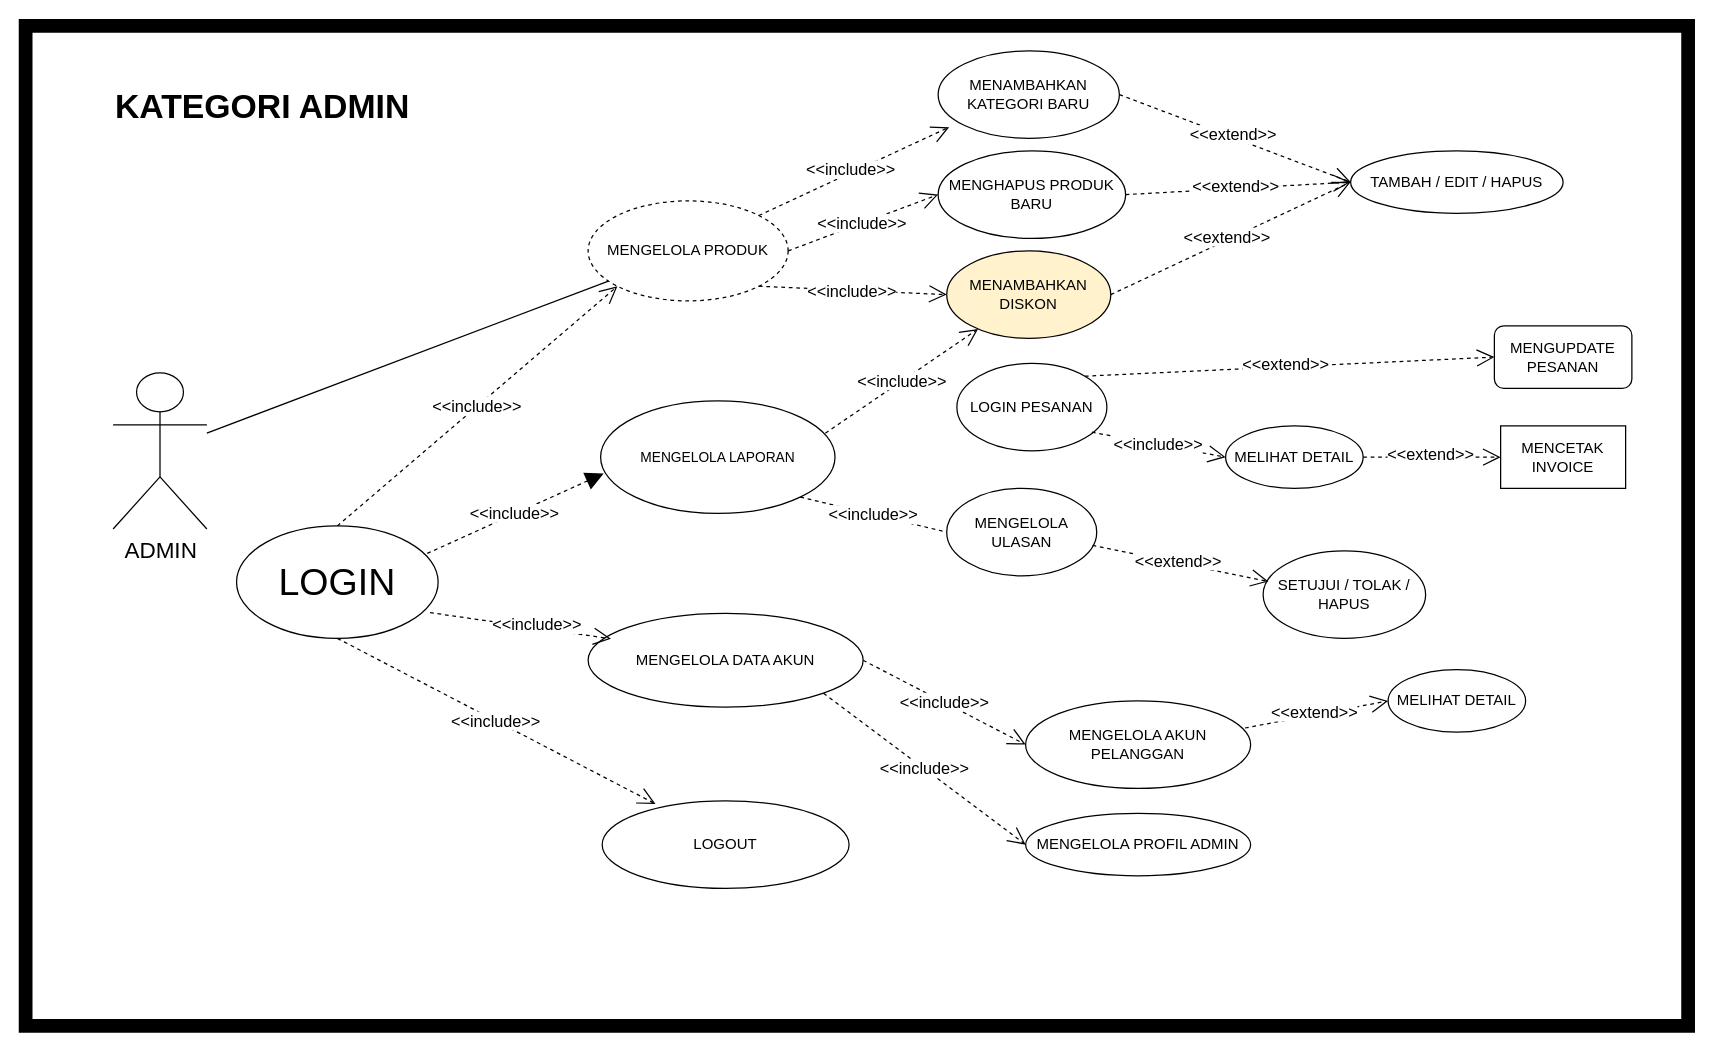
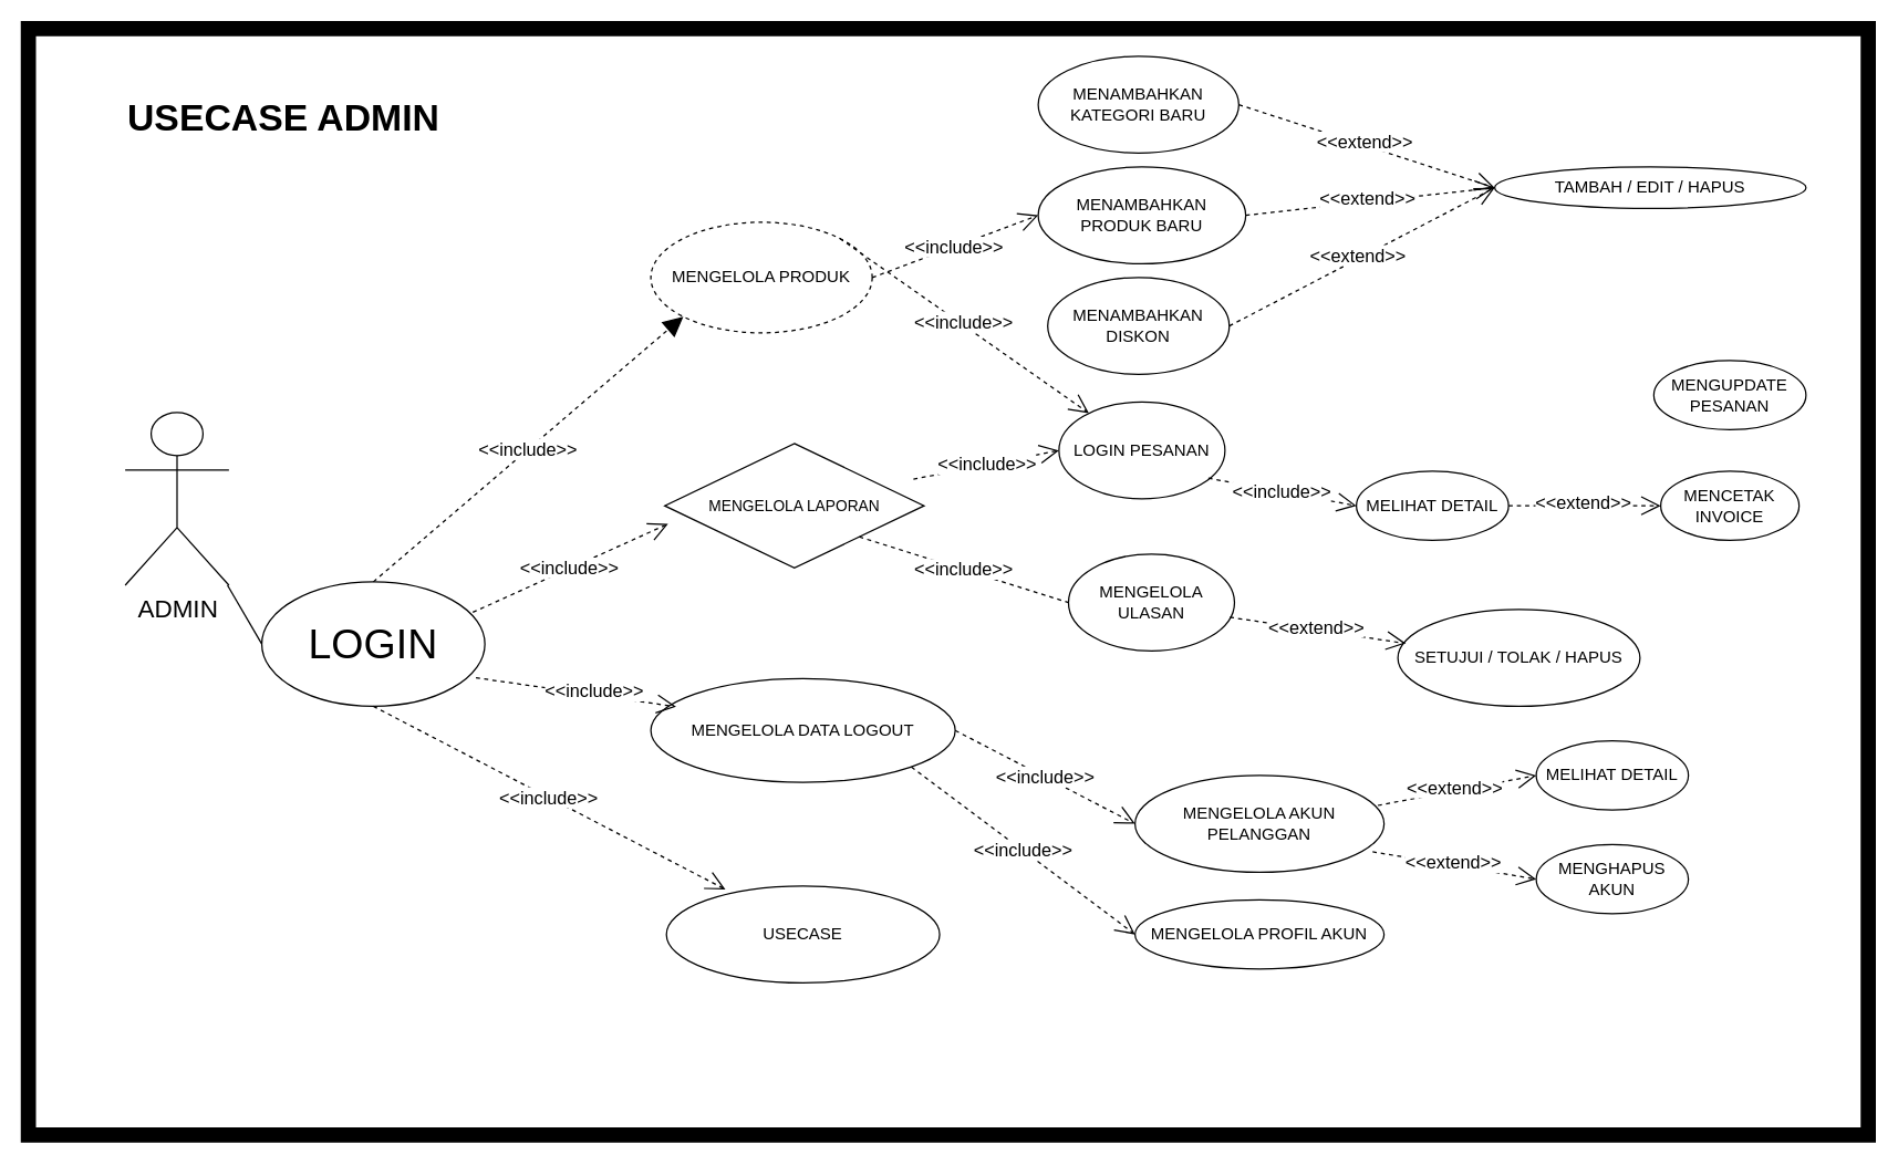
- <mxCell id="23" value="&lt;font style=&quot;font-size: 27px;&quot;&gt;&lt;b&gt;KATEGORI ADMIN&lt;/b&gt;&lt;/font&gt;" style="text;html=1;align=left;verticalAlign=middle;whiteSpace=wrap;rounded=0;" vertex="1" parent="1"><mxGeometry x="90" y="70" width="260" height="30" as="geometry" /></mxCell>
+ <mxCell id="23" value="&lt;font style=&quot;font-size: 27px;&quot;&gt;&lt;b&gt;USECASE ADMIN&lt;/b&gt;&lt;/font&gt;" style="text;html=1;align=left;verticalAlign=middle;whiteSpace=wrap;rounded=0;" vertex="1" parent="1"><mxGeometry x="90" y="70" width="260" height="30" as="geometry" /></mxCell>
- <mxCell id="24" value="TAMBAH / EDIT / HAPUS" style="ellipse;whiteSpace=wrap;html=1;" vertex="1" parent="1"><mxGeometry x="1080" y="120" width="170" height="50" as="geometry" /></mxCell>
+ <mxCell id="24" value="TAMBAH / EDIT / HAPUS" style="ellipse;whiteSpace=wrap;html=1;" vertex="1" parent="1"><mxGeometry x="1080" y="120" width="225" height="30" as="geometry" /></mxCell>
- <mxCell id="13" value="&lt;span style=&quot;font-size: 13px;&quot;&gt;&amp;lt;&amp;lt;include&amp;gt;&amp;gt;&lt;/span&gt;" style="endArrow=open;endSize=12;dashed=1;html=1;rounded=0;exitX=1;exitY=0;exitDx=0;exitDy=0;entryX=0.061;entryY=0.872;entryDx=0;entryDy=0;entryPerimeter=0;" edge="1" parent="1" source="3" target="4"><mxGeometry x="-0.02" y="2" width="160" relative="1" as="geometry"><mxPoint x="960" y="240" as="sourcePoint" /><mxPoint x="1143" y="120" as="targetPoint" /><mxPoint as="offset" /></mxGeometry></mxCell>
+ <mxCell id="13" value="&lt;span style=&quot;font-size: 13px;&quot;&gt;&amp;lt;&amp;lt;include&amp;gt;&amp;gt;&lt;/span&gt;" style="endArrow=open;endSize=12;dashed=1;html=1;rounded=0;exitX=1;exitY=0;exitDx=0;exitDy=0;" edge="1" parent="1" source="3" target="17"><mxGeometry x="-0.02" y="2" width="160" relative="1" as="geometry"><mxPoint x="960" y="240" as="sourcePoint" /><mxPoint x="1143" y="120" as="targetPoint" /><mxPoint as="offset" /></mxGeometry></mxCell>
- <mxCell id="19" value="MENGHAPUS PRODUK BARU" style="ellipse;whiteSpace=wrap;html=1;" vertex="1" parent="1"><mxGeometry x="750" y="120" width="150" height="70" as="geometry" /></mxCell>
+ <mxCell id="19" value="MENAMBAHKAN PRODUK BARU" style="ellipse;whiteSpace=wrap;html=1;" vertex="1" parent="1"><mxGeometry x="750" y="120" width="150" height="70" as="geometry" /></mxCell>
- <mxCell id="21" value="&lt;span style=&quot;font-size: 13px;&quot;&gt;&amp;lt;&amp;lt;include&amp;gt;&amp;gt;&lt;/span&gt;" style="endArrow=open;endSize=12;dashed=1;html=1;rounded=0;exitX=1;exitY=1;exitDx=0;exitDy=0;entryX=0;entryY=0.5;entryDx=0;entryDy=0;" edge="1" parent="1" source="3" target="16"><mxGeometry width="160" relative="1" as="geometry"><mxPoint x="657.5" y="260" as="sourcePoint" /><mxPoint x="680" y="260" as="targetPoint" /></mxGeometry></mxCell>
- <mxCell id="9" value="&lt;font style=&quot;font-size: 13px;&quot;&gt;&amp;lt;&amp;lt;include&amp;gt;&amp;gt;&lt;/font&gt;" style="endArrow=open;endSize=12;dashed=1;html=1;rounded=0;exitX=0.5;exitY=0;exitDx=0;exitDy=0;entryX=0;entryY=1;entryDx=0;entryDy=0;" edge="1" parent="1" source="8" target="3"><mxGeometry width="160" relative="1" as="geometry"><mxPoint x="960" y="340" as="sourcePoint" /><mxPoint x="1120" y="340" as="targetPoint" /></mxGeometry></mxCell>
+ <mxCell id="9" value="&lt;font style=&quot;font-size: 13px;&quot;&gt;&amp;lt;&amp;lt;include&amp;gt;&amp;gt;&lt;/font&gt;" style="endArrow=block;endSize=12;dashed=1;html=1;rounded=0;exitX=0.5;exitY=0;exitDx=0;exitDy=0;entryX=0;entryY=1;entryDx=0;entryDy=0;" edge="1" parent="1" source="8" target="3"><mxGeometry width="160" relative="1" as="geometry"><mxPoint x="960" y="340" as="sourcePoint" /><mxPoint x="1120" y="340" as="targetPoint" /></mxGeometry></mxCell>
- <mxCell id="16" value="MENAMBAHKAN DISKON" style="ellipse;whiteSpace=wrap;html=1;fillColor=#fff2cc;" vertex="1" parent="1"><mxGeometry x="756.88" y="200" width="131.25" height="70" as="geometry" /></mxCell>
+ <mxCell id="16" value="MENAMBAHKAN DISKON" style="ellipse;whiteSpace=wrap;html=1;" vertex="1" parent="1"><mxGeometry x="756.88" y="200" width="131.25" height="70" as="geometry" /></mxCell>
- <mxCell id="22" value="" style="endArrow=none;html=1;rounded=0;" edge="1" parent="1" source="7" target="3"><mxGeometry width="50" height="50" relative="1" as="geometry"><mxPoint x="340" y="490" as="sourcePoint" /><mxPoint x="240" y="410" as="targetPoint" /></mxGeometry></mxCell>
+ <mxCell id="22" value="" style="endArrow=none;html=1;rounded=0;entryX=0;entryY=0.5;entryDx=0;entryDy=0;" edge="1" parent="1" source="7" target="8"><mxGeometry width="50" height="50" relative="1" as="geometry"><mxPoint x="340" y="490" as="sourcePoint" /><mxPoint x="240" y="410" as="targetPoint" /></mxGeometry></mxCell>
- <mxCell id="30" value="MENGUPDATE PESANAN" style="whiteSpace=wrap;html=1;rounded=1;" vertex="1" parent="1"><mxGeometry x="1195" y="260" width="110" height="50" as="geometry" /></mxCell>
+ <mxCell id="30" value="MENGUPDATE PESANAN" style="ellipse;whiteSpace=wrap;html=1;" vertex="1" parent="1"><mxGeometry x="1195" y="260" width="110" height="50" as="geometry" /></mxCell>
- <mxCell id="29" value="&lt;span style=&quot;font-size: 13px;&quot;&gt;&amp;lt;&amp;lt;extend&amp;gt;&amp;gt;&lt;/span&gt;" style="endArrow=open;endSize=12;dashed=1;html=1;rounded=0;exitX=1;exitY=0;exitDx=0;exitDy=0;entryX=0;entryY=0.5;entryDx=0;entryDy=0;" edge="1" parent="1" source="17" target="30"><mxGeometry x="-0.02" y="2" width="160" relative="1" as="geometry"><mxPoint x="1010" y="330" as="sourcePoint" /><mxPoint x="1000" y="325" as="targetPoint" /><mxPoint as="offset" /></mxGeometry></mxCell>
- <mxCell id="28" value="&lt;span style=&quot;font-size: 13px;&quot;&gt;&amp;lt;&amp;lt;include&amp;gt;&amp;gt;&lt;/span&gt;" style="endArrow=open;endSize=12;dashed=1;html=1;rounded=0;exitX=0.959;exitY=0.287;exitDx=0;exitDy=0;exitPerimeter=0;" edge="1" parent="1" source="5" target="16"><mxGeometry width="160" relative="1" as="geometry"><mxPoint x="730" y="390" as="sourcePoint" /><mxPoint x="880" y="397" as="targetPoint" /></mxGeometry></mxCell>
+ <mxCell id="28" value="&lt;span style=&quot;font-size: 13px;&quot;&gt;&amp;lt;&amp;lt;include&amp;gt;&amp;gt;&lt;/span&gt;" style="endArrow=open;endSize=12;dashed=1;html=1;rounded=0;exitX=0.959;exitY=0.287;exitDx=0;exitDy=0;entryX=0;entryY=0.5;entryDx=0;entryDy=0;exitPerimeter=0;" edge="1" parent="1" source="5" target="17"><mxGeometry width="160" relative="1" as="geometry"><mxPoint x="730" y="390" as="sourcePoint" /><mxPoint x="880" y="397" as="targetPoint" /></mxGeometry></mxCell>
- <mxCell id="5" value="&lt;span style=&quot;font-size: 11px;&quot;&gt;MENGELOLA LAPORAN&lt;/span&gt;" style="ellipse;whiteSpace=wrap;html=1;" parent="1" vertex="1"><mxGeometry x="480" y="320" width="187.5" height="90" as="geometry" /></mxCell>
+ <mxCell id="5" value="&lt;span style=&quot;font-size: 11px;&quot;&gt;MENGELOLA LAPORAN&lt;/span&gt;" style="rhombus;whiteSpace=wrap;html=1;" parent="1" vertex="1"><mxGeometry x="480" y="320" width="187.5" height="90" as="geometry" /></mxCell>
- <mxCell id="34" value="MENCETAK INVOICE" style="whiteSpace=wrap;html=1;rounded=0;" vertex="1" parent="1"><mxGeometry x="1200" y="340" width="100" height="50" as="geometry" /></mxCell>
+ <mxCell id="34" value="MENCETAK INVOICE" style="ellipse;whiteSpace=wrap;html=1;" vertex="1" parent="1"><mxGeometry x="1200" y="340" width="100" height="50" as="geometry" /></mxCell>
- <mxCell id="14" value="&lt;font style=&quot;font-size: 13px;&quot;&gt;&amp;lt;&amp;lt;include&amp;gt;&amp;gt;&lt;/font&gt;" style="endArrow=block;endSize=12;dashed=1;html=1;rounded=0;exitX=0.946;exitY=0.245;exitDx=0;exitDy=0;entryX=0.013;entryY=0.646;entryDx=0;entryDy=0;exitPerimeter=0;entryPerimeter=0;" edge="1" parent="1" source="8" target="5"><mxGeometry width="160" relative="1" as="geometry"><mxPoint x="950" y="440" as="sourcePoint" /><mxPoint x="1133" y="320" as="targetPoint" /></mxGeometry></mxCell>
+ <mxCell id="14" value="&lt;font style=&quot;font-size: 13px;&quot;&gt;&amp;lt;&amp;lt;include&amp;gt;&amp;gt;&lt;/font&gt;" style="endArrow=open;endSize=12;dashed=1;html=1;rounded=0;exitX=0.946;exitY=0.245;exitDx=0;exitDy=0;entryX=0.013;entryY=0.646;entryDx=0;entryDy=0;exitPerimeter=0;entryPerimeter=0;" edge="1" parent="1" source="8" target="5"><mxGeometry width="160" relative="1" as="geometry"><mxPoint x="950" y="440" as="sourcePoint" /><mxPoint x="1133" y="320" as="targetPoint" /></mxGeometry></mxCell>
- <mxCell id="35" value="MENGELOLA&lt;div&gt;ULASAN&lt;/div&gt;" style="ellipse;whiteSpace=wrap;html=1;" vertex="1" parent="1"><mxGeometry x="756.88" y="390" width="120" height="70" as="geometry" /></mxCell>
+ <mxCell id="35" value="MENGELOLA&lt;div&gt;ULASAN&lt;/div&gt;" style="ellipse;whiteSpace=wrap;html=1;" vertex="1" parent="1"><mxGeometry x="771.88" y="400" width="120" height="70" as="geometry" /></mxCell>
- <mxCell id="37" value="SETUJUI / TOLAK / HAPUS" style="ellipse;whiteSpace=wrap;html=1;" vertex="1" parent="1"><mxGeometry x="1010" y="440" width="130" height="70" as="geometry" /></mxCell>
+ <mxCell id="37" value="SETUJUI / TOLAK / HAPUS" style="ellipse;whiteSpace=wrap;html=1;" vertex="1" parent="1"><mxGeometry x="1010" y="440" width="175" height="70" as="geometry" /></mxCell>
- <mxCell id="6" value="MENGELOLA DATA AKUN" style="ellipse;whiteSpace=wrap;html=1;" parent="1" vertex="1"><mxGeometry x="470" y="490" width="220" height="75" as="geometry" /></mxCell>
+ <mxCell id="6" value="MENGELOLA DATA LOGOUT" style="ellipse;whiteSpace=wrap;html=1;" parent="1" vertex="1"><mxGeometry x="470" y="490" width="220" height="75" as="geometry" /></mxCell>
+ <mxCell id="43" value="&lt;span style=&quot;font-size: 13px;&quot;&gt;&amp;lt;&amp;lt;extend&amp;gt;&amp;gt;&lt;/span&gt;" style="endArrow=open;endSize=12;dashed=1;html=1;rounded=0;exitX=0.954;exitY=0.789;exitDx=0;exitDy=0;exitPerimeter=0;entryX=0;entryY=0.5;entryDx=0;entryDy=0;" edge="1" parent="1" source="18" target="44"><mxGeometry x="-0.02" y="2" width="160" relative="1" as="geometry"><mxPoint x="1070" y="662" as="sourcePoint" /><mxPoint x="1110" y="620" as="targetPoint" /><mxPoint as="offset" /></mxGeometry></mxCell>
+ <mxCell id="44" value="MENGHAPUS AKUN" style="ellipse;whiteSpace=wrap;html=1;" vertex="1" parent="1"><mxGeometry x="1110" y="610" width="110" height="50" as="geometry" /></mxCell>
- <mxCell id="11" value="LOGOUT" style="ellipse;whiteSpace=wrap;html=1;" vertex="1" parent="1"><mxGeometry x="481.25" y="640" width="197.5" height="70" as="geometry" /></mxCell>
+ <mxCell id="11" value="USECASE" style="ellipse;whiteSpace=wrap;html=1;" vertex="1" parent="1"><mxGeometry x="481.25" y="640" width="197.5" height="70" as="geometry" /></mxCell>
- <mxCell id="20" value="MENGELOLA PROFIL ADMIN" style="ellipse;whiteSpace=wrap;html=1;" vertex="1" parent="1"><mxGeometry x="820" y="650" width="180" height="50" as="geometry" /></mxCell>
+ <mxCell id="20" value="MENGELOLA PROFIL AKUN" style="ellipse;whiteSpace=wrap;html=1;" vertex="1" parent="1"><mxGeometry x="820" y="650" width="180" height="50" as="geometry" /></mxCell>
